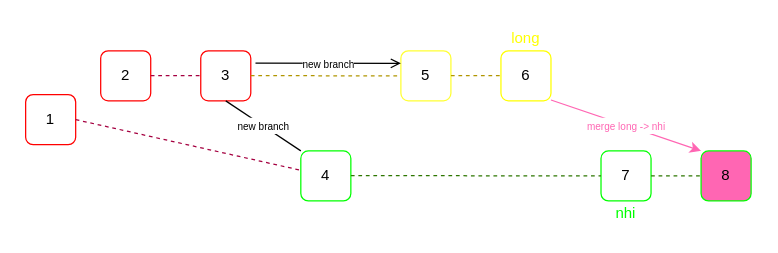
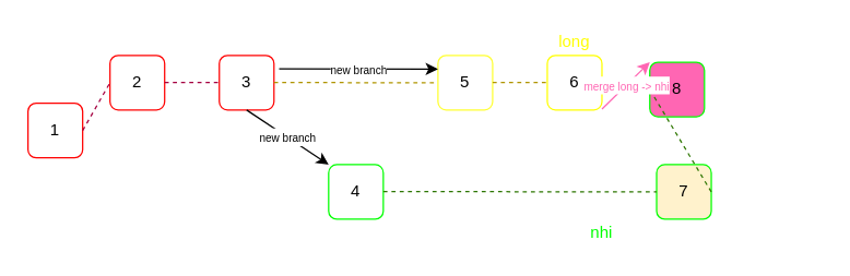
- <mxCell id="18" value="" style="endArrow=open;html=1;rounded=0;exitX=1.094;exitY=0.247;exitDx=0;exitDy=0;entryX=0;entryY=0.25;entryDx=0;entryDy=0;exitPerimeter=0;" edge="1" parent="1" source="4" target="6"><mxGeometry relative="1" as="geometry"><mxPoint x="230" y="20" as="sourcePoint" /><mxPoint x="290" y="60" as="targetPoint" /></mxGeometry></mxCell>
+ <mxCell id="18" value="" style="endArrow=classic;html=1;rounded=0;exitX=1.094;exitY=0.247;exitDx=0;exitDy=0;entryX=0;entryY=0.25;entryDx=0;entryDy=0;exitPerimeter=0;" edge="1" parent="1" source="4" target="6"><mxGeometry relative="1" as="geometry"><mxPoint x="230" y="20" as="sourcePoint" /><mxPoint x="290" y="60" as="targetPoint" /></mxGeometry></mxCell>
- <mxCell id="9" value="" style="endArrow=none;dashed=1;html=1;rounded=0;exitX=1;exitY=0.5;exitDx=0;exitDy=0;fillColor=#d80073;strokeColor=#A50040;" edge="1" parent="1" source="2" target="5"><mxGeometry width="50" height="50" relative="1" as="geometry"><mxPoint x="30" y="120" as="sourcePoint" /><mxPoint x="80" y="70" as="targetPoint" /></mxGeometry></mxCell>
+ <mxCell id="9" value="" style="endArrow=none;dashed=1;html=1;rounded=0;entryX=0;entryY=0.5;entryDx=0;entryDy=0;exitX=1;exitY=0.5;exitDx=0;exitDy=0;fillColor=#d80073;strokeColor=#A50040;" edge="1" parent="1" source="2" target="3"><mxGeometry width="50" height="50" relative="1" as="geometry"><mxPoint x="30" y="120" as="sourcePoint" /><mxPoint x="80" y="70" as="targetPoint" /></mxGeometry></mxCell>
- <mxCell id="14" value="" style="endArrow=none;html=1;rounded=0;exitX=0.5;exitY=1;exitDx=0;exitDy=0;entryX=0;entryY=0;entryDx=0;entryDy=0;" edge="1" parent="1" source="4" target="5"><mxGeometry relative="1" as="geometry"><mxPoint x="250" y="90" as="sourcePoint" /><mxPoint x="350" y="90" as="targetPoint" /></mxGeometry></mxCell>
+ <mxCell id="14" value="" style="endArrow=classic;html=1;rounded=0;exitX=0.5;exitY=1;exitDx=0;exitDy=0;entryX=0;entryY=0;entryDx=0;entryDy=0;" edge="1" parent="1" source="4" target="5"><mxGeometry relative="1" as="geometry"><mxPoint x="250" y="90" as="sourcePoint" /><mxPoint x="350" y="90" as="targetPoint" /></mxGeometry></mxCell>
- <mxCell id="8" value="7" style="rounded=1;whiteSpace=wrap;html=1;strokeColor=#00FF00;" vertex="1" parent="1"><mxGeometry x="480" y="120" width="40" height="40" as="geometry" /></mxCell>
+ <mxCell id="8" value="7" style="rounded=1;whiteSpace=wrap;html=1;strokeColor=#00FF00;fillColor=#fff2cc;" vertex="1" parent="1"><mxGeometry x="480" y="120" width="40" height="40" as="geometry" /></mxCell>
- <mxCell id="20" value="8" style="rounded=1;whiteSpace=wrap;html=1;strokeColor=#00FF00;fillColor=#FF66B3;" vertex="1" parent="1"><mxGeometry x="560" y="120" width="40" height="40" as="geometry" /></mxCell>
+ <mxCell id="20" value="8" style="rounded=1;whiteSpace=wrap;html=1;strokeColor=#00FF00;fillColor=#FF66B3;" vertex="1" parent="1"><mxGeometry x="475" y="45" width="40" height="40" as="geometry" /></mxCell>
- <mxCell id="17" value="nhi" style="text;align=center;verticalAlign=middle;spacingLeft=4;spacingRight=4;overflow=hidden;points=[[0,0.5],[1,0.5]];portConstraint=eastwest;rotatable=0;whiteSpace=wrap;html=1;strokeColor=none;fontColor=#00FF00;" vertex="1" parent="1"><mxGeometry x="480" y="160" width="40" height="20" as="geometry" /></mxCell>
+ <mxCell id="17" value="nhi" style="text;align=center;verticalAlign=middle;spacingLeft=4;spacingRight=4;overflow=hidden;points=[[0,0.5],[1,0.5]];portConstraint=eastwest;rotatable=0;whiteSpace=wrap;html=1;strokeColor=none;fontColor=#00FF00;" vertex="1" parent="1"><mxGeometry x="420" y="160" width="40" height="20" as="geometry" /></mxCell>
